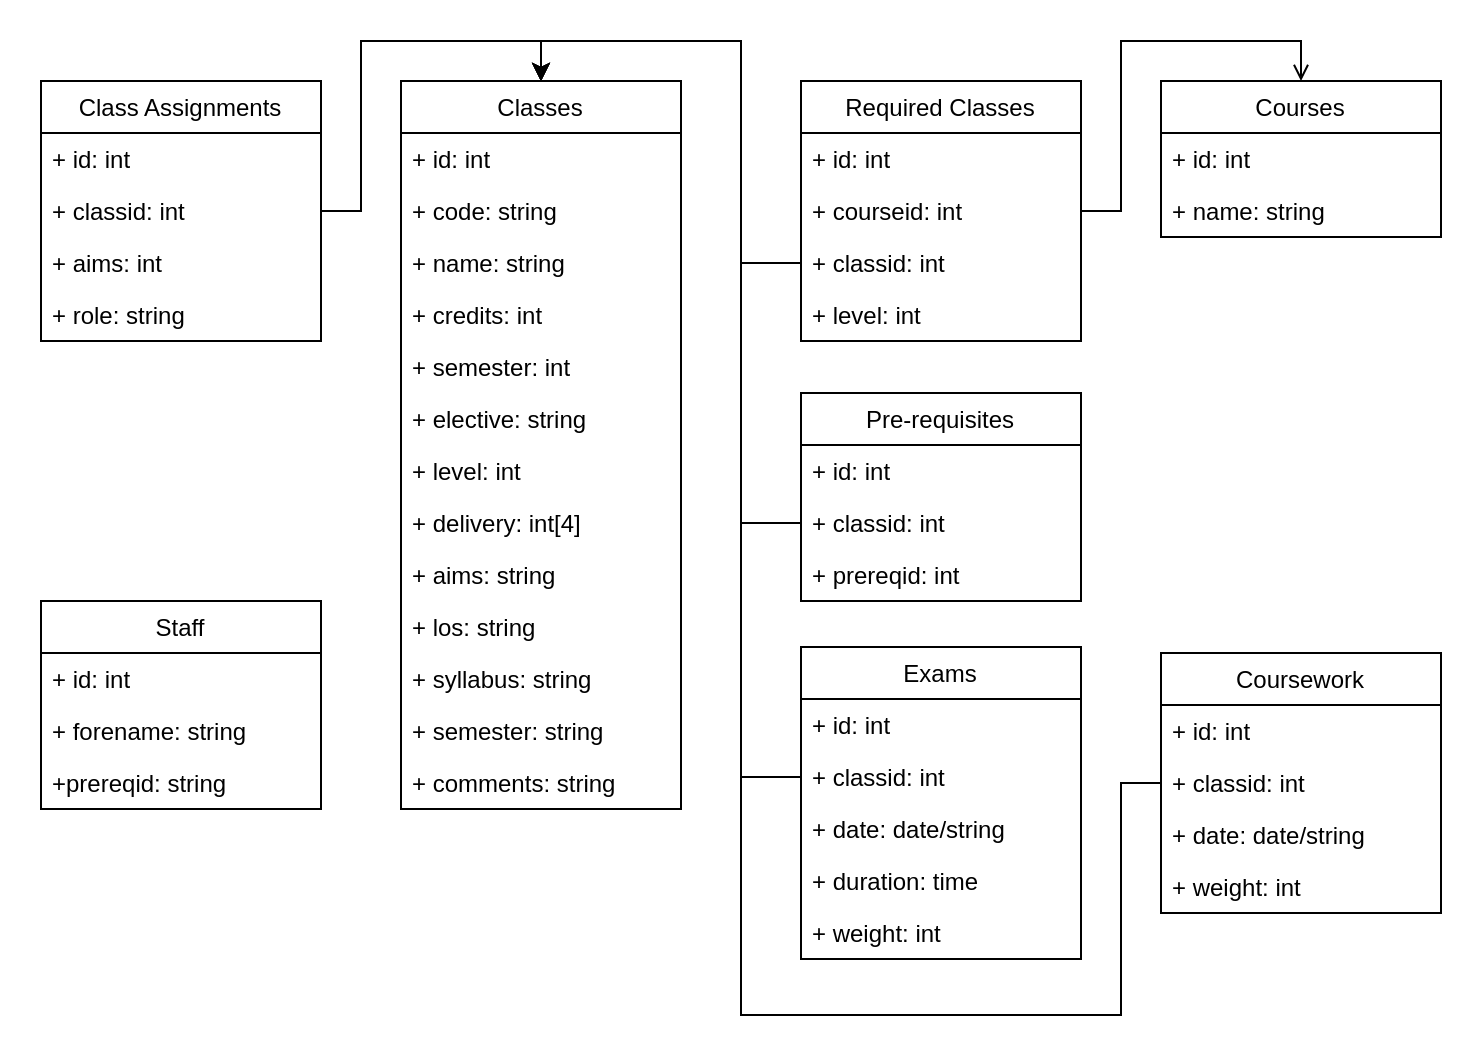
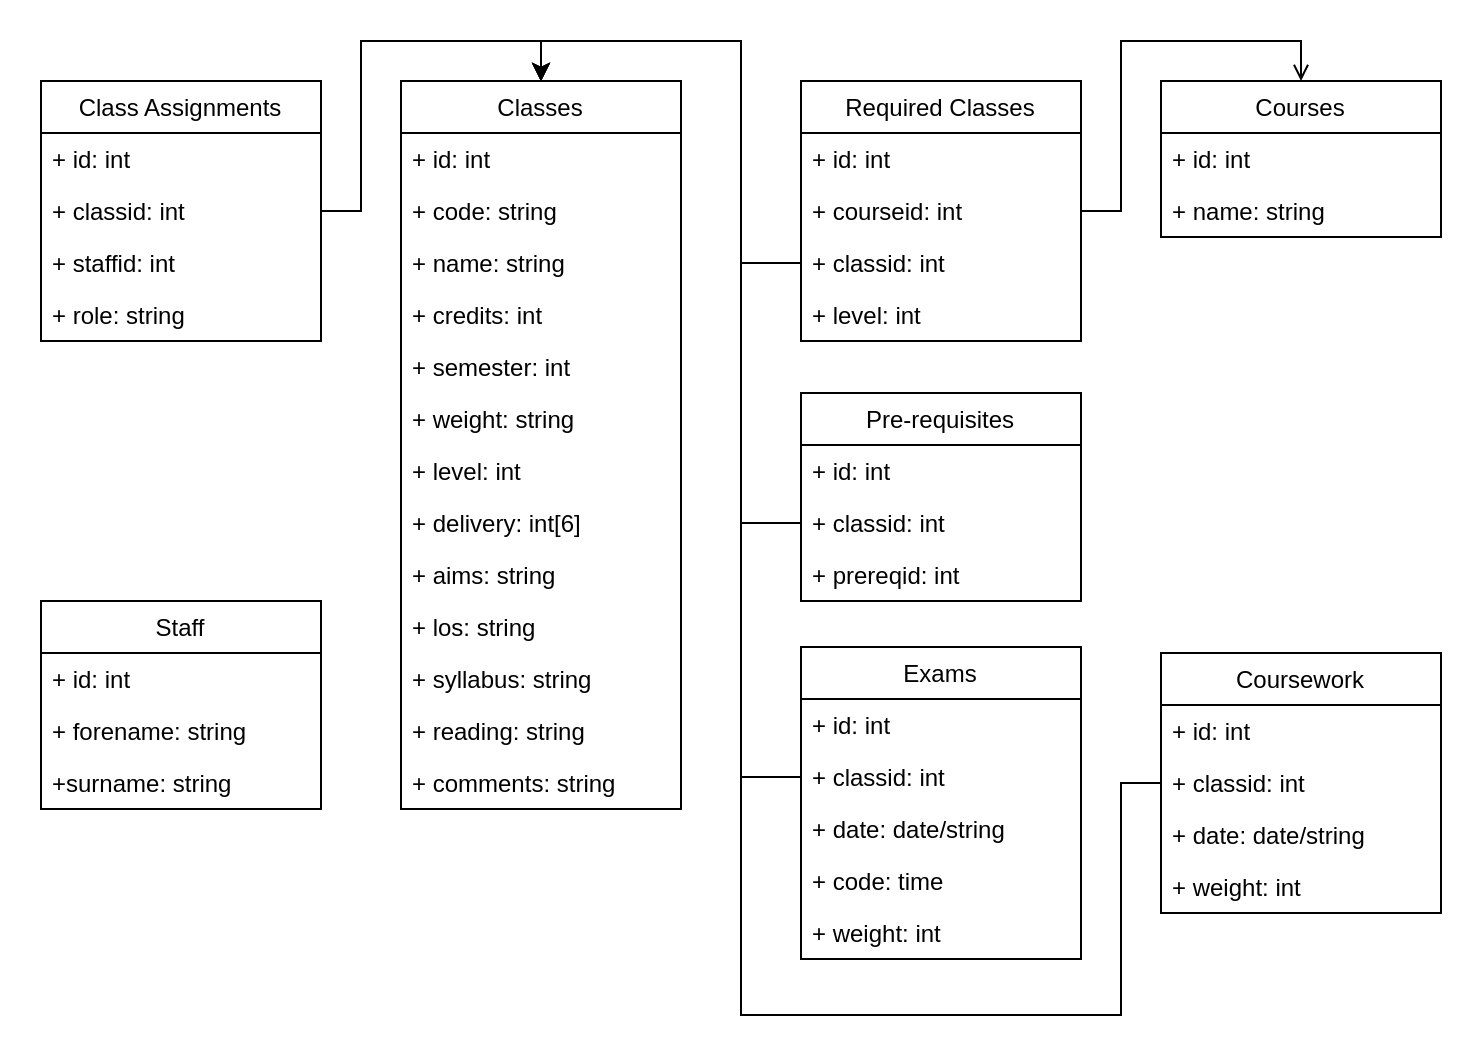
- <mxCell id="33" value="+ aims: int" style="text;strokeColor=none;fillColor=none;align=left;verticalAlign=top;spacingLeft=4;spacingRight=4;overflow=hidden;rotatable=0;points=[[0,0.5],[1,0.5]];portConstraint=eastwest;" vertex="1" parent="30"><mxGeometry y="78" width="140" height="26" as="geometry" /></mxCell>
+ <mxCell id="33" value="+ staffid: int" style="text;strokeColor=none;fillColor=none;align=left;verticalAlign=top;spacingLeft=4;spacingRight=4;overflow=hidden;rotatable=0;points=[[0,0.5],[1,0.5]];portConstraint=eastwest;" vertex="1" parent="30"><mxGeometry y="78" width="140" height="26" as="geometry" /></mxCell>
- <mxCell id="8" value="+ elective: string&#10;" style="text;strokeColor=none;fillColor=none;align=left;verticalAlign=top;spacingLeft=4;spacingRight=4;overflow=hidden;rotatable=0;points=[[0,0.5],[1,0.5]];portConstraint=eastwest;" vertex="1" parent="2"><mxGeometry y="156" width="140" height="26" as="geometry" /></mxCell>
+ <mxCell id="8" value="+ weight: string&#10;" style="text;strokeColor=none;fillColor=none;align=left;verticalAlign=top;spacingLeft=4;spacingRight=4;overflow=hidden;rotatable=0;points=[[0,0.5],[1,0.5]];portConstraint=eastwest;" vertex="1" parent="2"><mxGeometry y="156" width="140" height="26" as="geometry" /></mxCell>
- <mxCell id="10" value="+ delivery: int[4]&#10;" style="text;strokeColor=none;fillColor=none;align=left;verticalAlign=top;spacingLeft=4;spacingRight=4;overflow=hidden;rotatable=0;points=[[0,0.5],[1,0.5]];portConstraint=eastwest;" vertex="1" parent="2"><mxGeometry y="208" width="140" height="26" as="geometry" /></mxCell>
+ <mxCell id="10" value="+ delivery: int[6]&#10;" style="text;strokeColor=none;fillColor=none;align=left;verticalAlign=top;spacingLeft=4;spacingRight=4;overflow=hidden;rotatable=0;points=[[0,0.5],[1,0.5]];portConstraint=eastwest;" vertex="1" parent="2"><mxGeometry y="208" width="140" height="26" as="geometry" /></mxCell>
- <mxCell id="14" value="+ semester: string&#10;" style="text;strokeColor=none;fillColor=none;align=left;verticalAlign=top;spacingLeft=4;spacingRight=4;overflow=hidden;rotatable=0;points=[[0,0.5],[1,0.5]];portConstraint=eastwest;" vertex="1" parent="2"><mxGeometry y="312" width="140" height="26" as="geometry" /></mxCell>
+ <mxCell id="14" value="+ reading: string&#10;" style="text;strokeColor=none;fillColor=none;align=left;verticalAlign=top;spacingLeft=4;spacingRight=4;overflow=hidden;rotatable=0;points=[[0,0.5],[1,0.5]];portConstraint=eastwest;" vertex="1" parent="2"><mxGeometry y="312" width="140" height="26" as="geometry" /></mxCell>
- <mxCell id="19" value="+prereqid: string&#10;" style="text;strokeColor=none;fillColor=none;align=left;verticalAlign=top;spacingLeft=4;spacingRight=4;overflow=hidden;rotatable=0;points=[[0,0.5],[1,0.5]];portConstraint=eastwest;" vertex="1" parent="16"><mxGeometry y="78" width="140" height="26" as="geometry" /></mxCell>
+ <mxCell id="19" value="+surname: string&#10;" style="text;strokeColor=none;fillColor=none;align=left;verticalAlign=top;spacingLeft=4;spacingRight=4;overflow=hidden;rotatable=0;points=[[0,0.5],[1,0.5]];portConstraint=eastwest;" vertex="1" parent="16"><mxGeometry y="78" width="140" height="26" as="geometry" /></mxCell>
- <mxCell id="45" value="+ duration: time" style="text;strokeColor=none;fillColor=none;align=left;verticalAlign=top;spacingLeft=4;spacingRight=4;overflow=hidden;rotatable=0;points=[[0,0.5],[1,0.5]];portConstraint=eastwest;" vertex="1" parent="41"><mxGeometry y="104" width="140" height="26" as="geometry" /></mxCell>
+ <mxCell id="45" value="+ code: time" style="text;strokeColor=none;fillColor=none;align=left;verticalAlign=top;spacingLeft=4;spacingRight=4;overflow=hidden;rotatable=0;points=[[0,0.5],[1,0.5]];portConstraint=eastwest;" vertex="1" parent="41"><mxGeometry y="104" width="140" height="26" as="geometry" /></mxCell>
